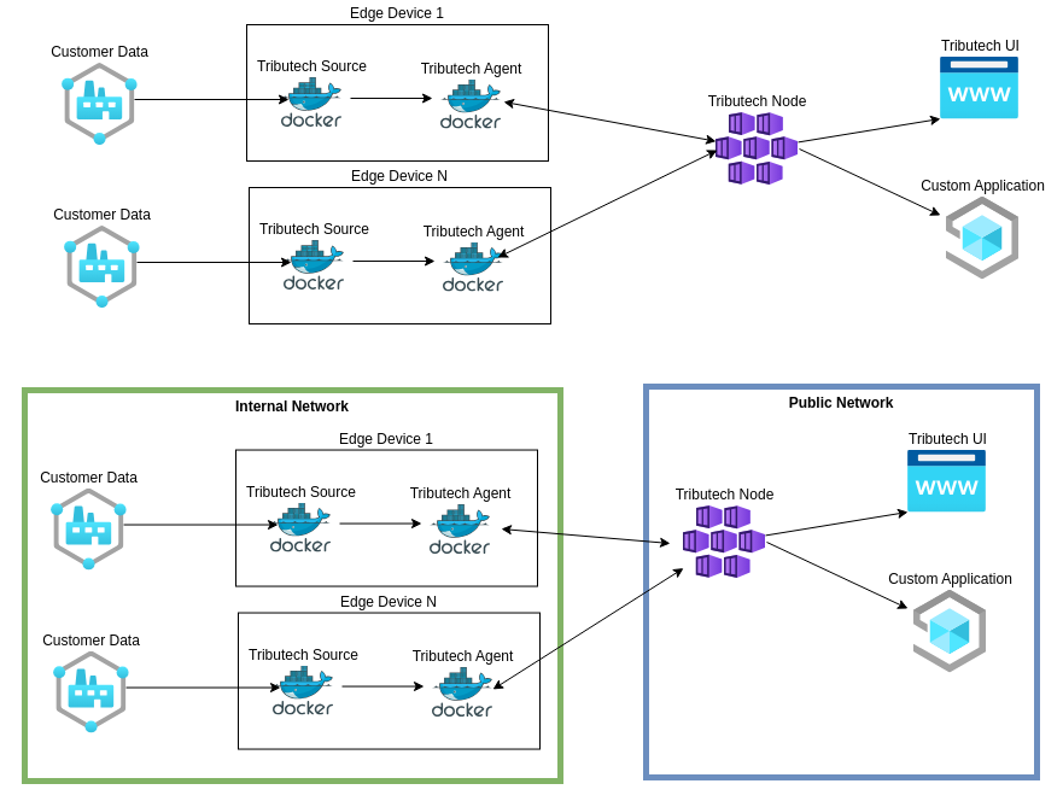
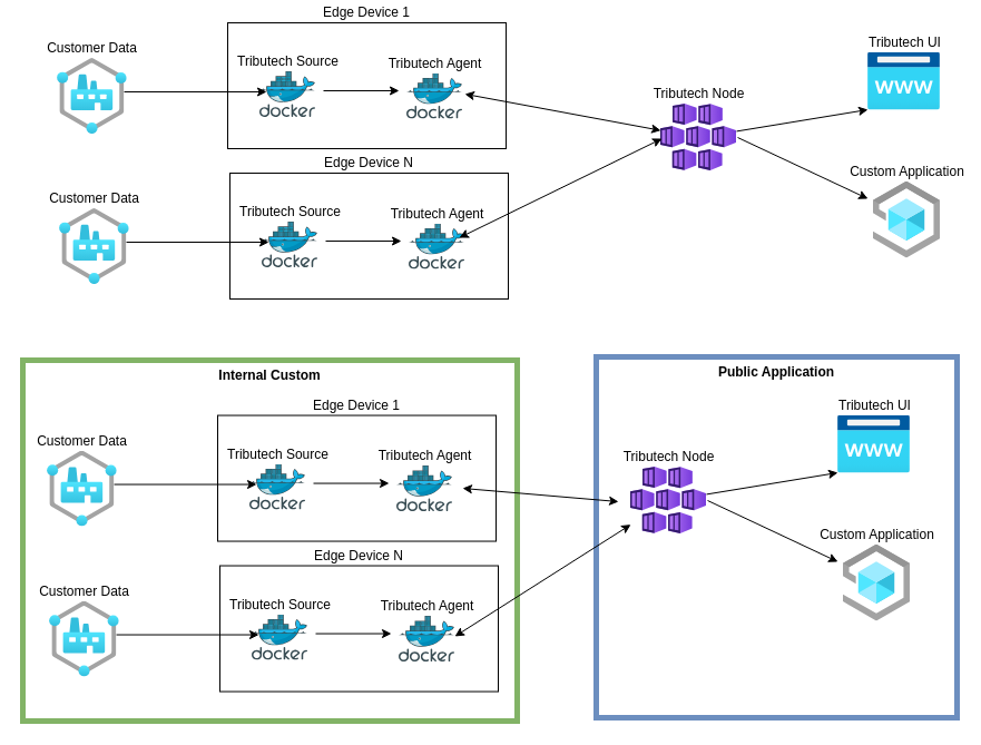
- <mxCell id="21" value="&lt;b&gt;Public Network&lt;/b&gt;" style="whiteSpace=wrap;html=1;aspect=fixed;verticalAlign=top;fillColor=none;glass=0;fillStyle=zigzag-line;strokeColor=#6c8ebf;strokeWidth=5;" vertex="1" parent="1"><mxGeometry x="535" y="320" width="324" height="324" as="geometry" /></mxCell>
+ <mxCell id="21" value="&lt;b&gt;Public Application&lt;/b&gt;" style="whiteSpace=wrap;html=1;aspect=fixed;verticalAlign=top;fillColor=none;glass=0;fillStyle=zigzag-line;strokeColor=#6c8ebf;strokeWidth=5;" vertex="1" parent="1"><mxGeometry x="535" y="320" width="324" height="324" as="geometry" /></mxCell>
- <mxCell id="22" value="&lt;b&gt;Internal Network&lt;/b&gt;" style="whiteSpace=wrap;html=1;verticalAlign=top;fillColor=none;glass=0;fillStyle=zigzag-line;strokeColor=#82b366;strokeWidth=5;" vertex="1" parent="1"><mxGeometry x="20" y="323" width="444" height="324" as="geometry" /></mxCell>
+ <mxCell id="22" value="&lt;b&gt;Internal Custom&lt;/b&gt;" style="whiteSpace=wrap;html=1;verticalAlign=top;fillColor=none;glass=0;fillStyle=zigzag-line;strokeColor=#82b366;strokeWidth=5;" vertex="1" parent="1"><mxGeometry x="20" y="323" width="444" height="324" as="geometry" /></mxCell>
